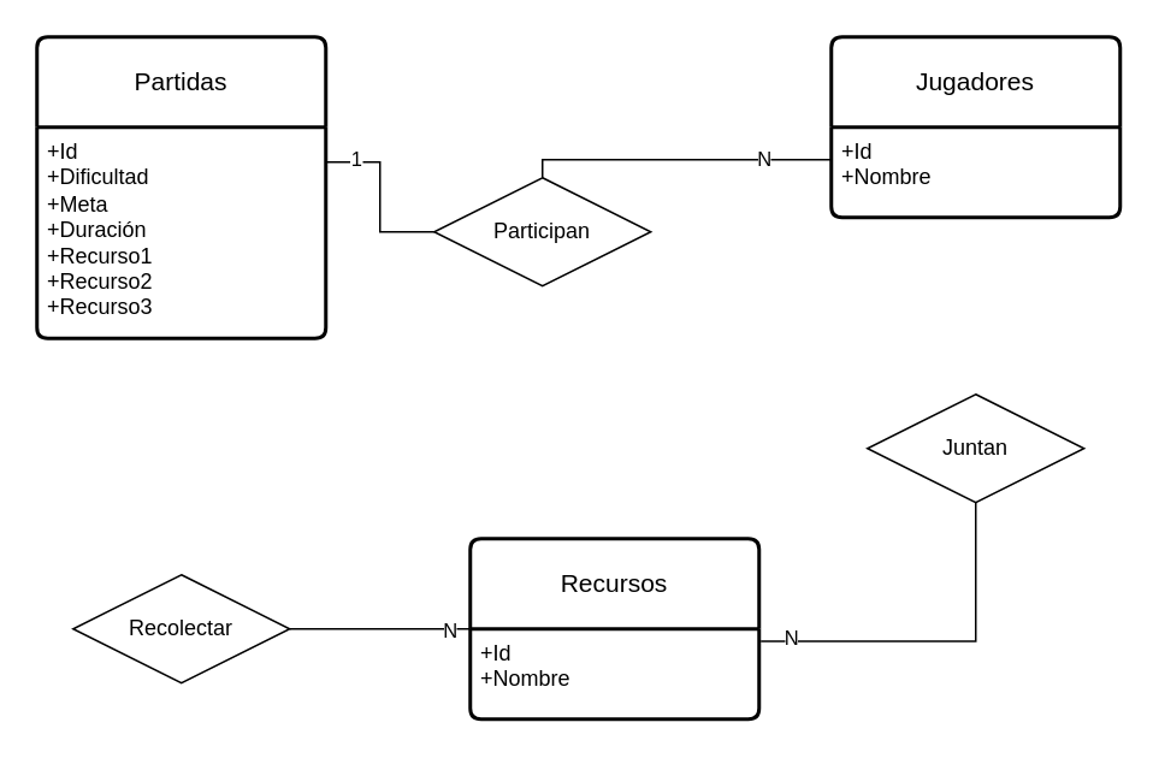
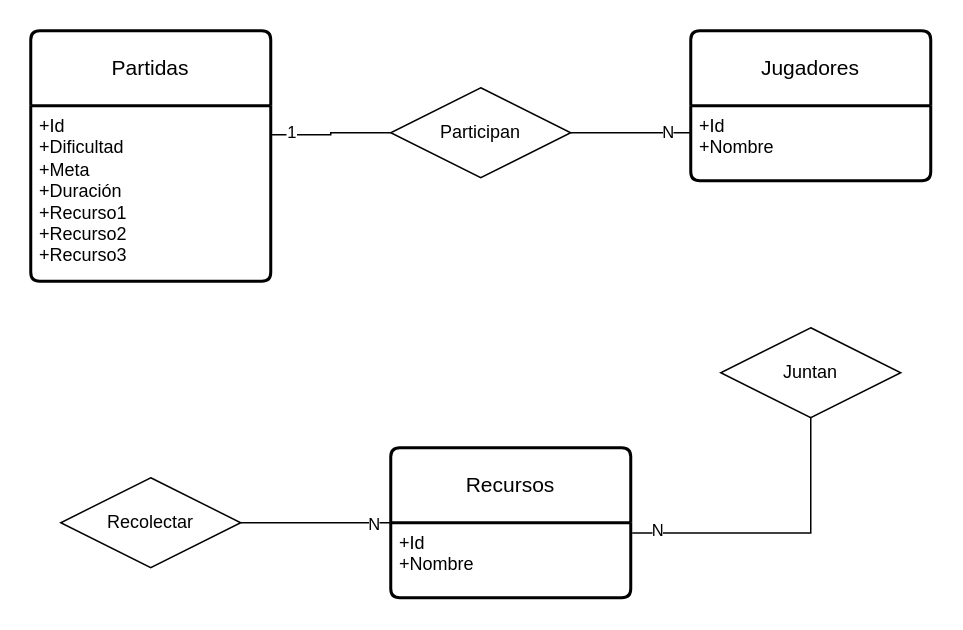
- <mxCell id="5" value="Participan" style="shape=rhombus;perimeter=rhombusPerimeter;whiteSpace=wrap;html=1;align=center;" parent="1" vertex="1"><mxGeometry x="240" y="98" width="120" height="60" as="geometry" /></mxCell>
+ <mxCell id="5" value="Participan" style="shape=rhombus;perimeter=rhombusPerimeter;whiteSpace=wrap;html=1;align=center;" parent="1" vertex="1"><mxGeometry x="260" y="58" width="120" height="60" as="geometry" /></mxCell>
